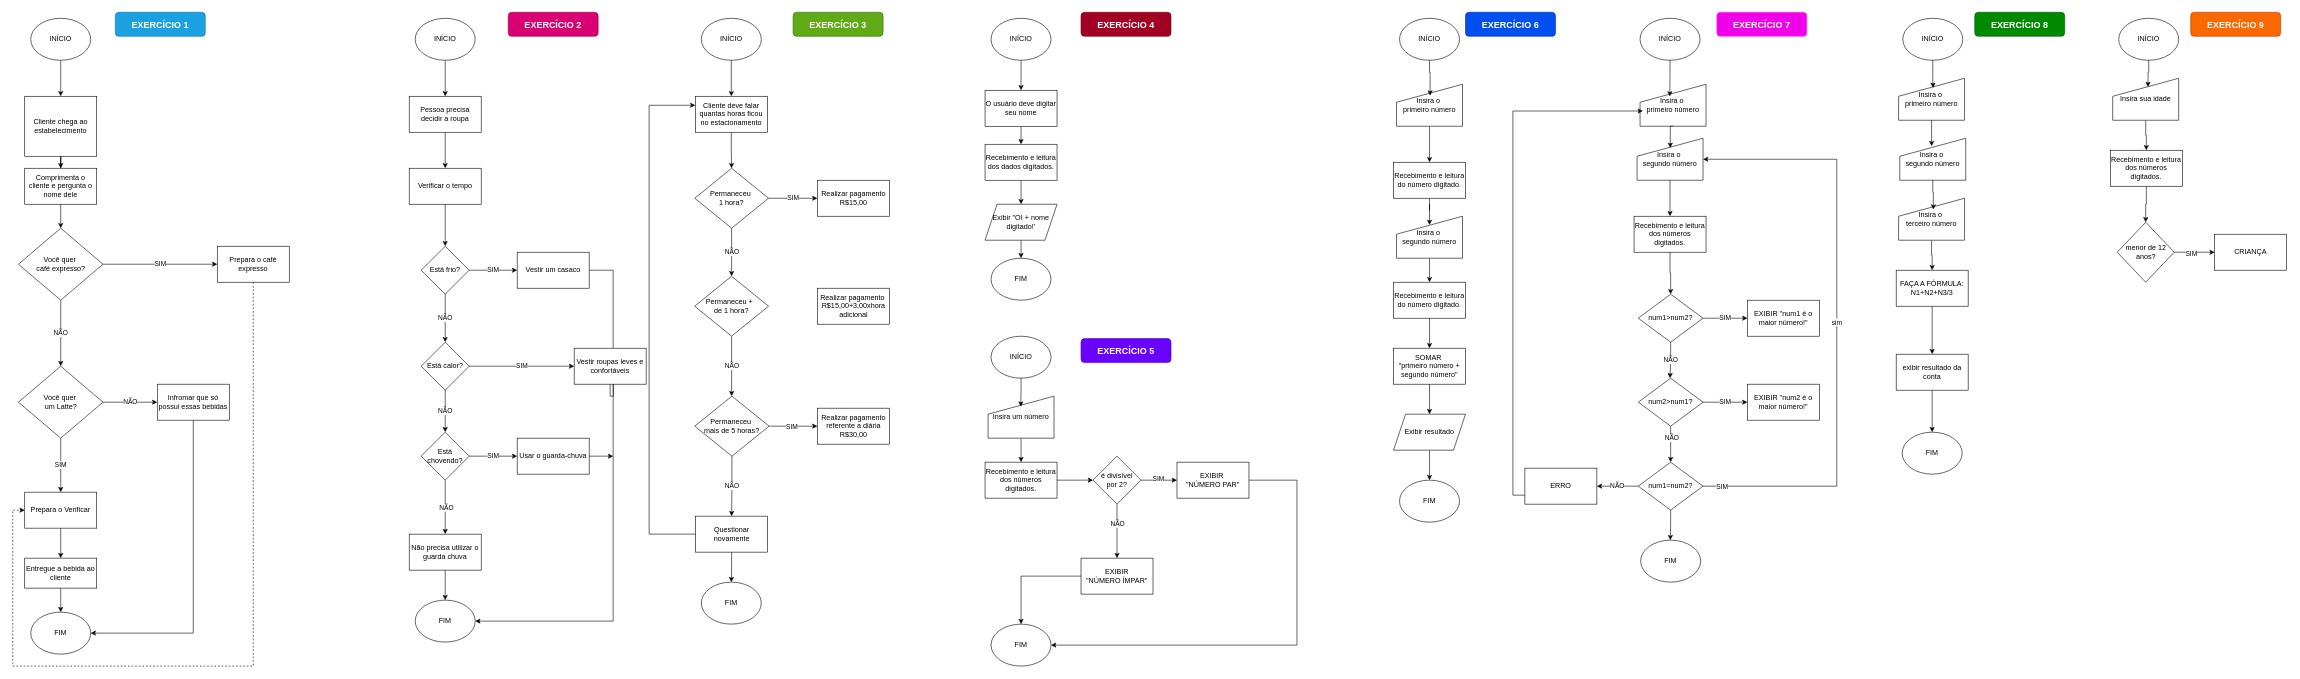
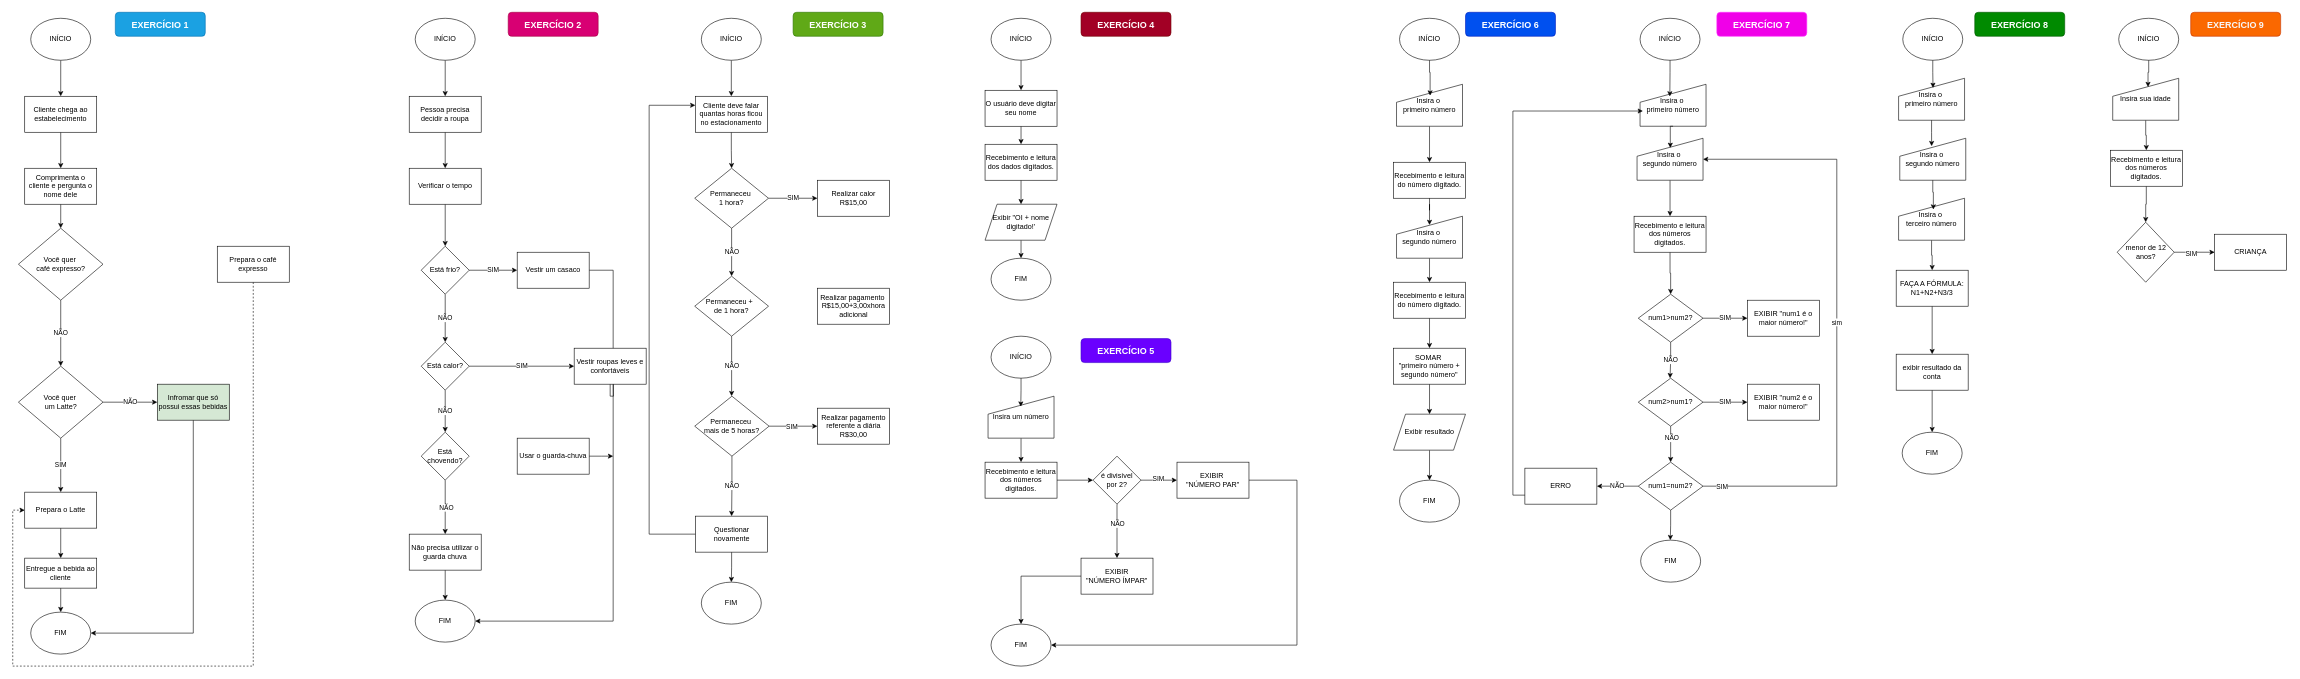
- <mxCell id="5" value="Cliente chega ao estabelecimento" style="rounded=0;whiteSpace=wrap;html=1;" vertex="1" parent="1"><mxGeometry x="40" y="160" width="120" height="100" as="geometry" /></mxCell>
+ <mxCell id="5" value="Cliente chega ao estabelecimento" style="rounded=0;whiteSpace=wrap;html=1;" vertex="1" parent="1"><mxGeometry x="40" y="160" width="120" height="60" as="geometry" /></mxCell>
- <mxCell id="57" value="Realizar pagamento&lt;div&gt;R$15,00&lt;/div&gt;" style="whiteSpace=wrap;html=1;" vertex="1" parent="1"><mxGeometry x="1361.5" y="300" width="120" height="60" as="geometry" /></mxCell>
+ <mxCell id="57" value="Realizar calor&lt;div&gt;R$15,00&lt;/div&gt;" style="whiteSpace=wrap;html=1;" vertex="1" parent="1"><mxGeometry x="1361.5" y="300" width="120" height="60" as="geometry" /></mxCell>
- <mxCell id="8" value="SIM" style="edgeStyle=orthogonalEdgeStyle;rounded=0;orthogonalLoop=1;jettySize=auto;html=1;" edge="1" parent="1" source="10" target="12"><mxGeometry relative="1" as="geometry" /></mxCell>
- <mxCell id="22" value="Infromar que só possui essas bebidas" style="whiteSpace=wrap;html=1;" vertex="1" parent="1"><mxGeometry x="261" y="640" width="120" height="60" as="geometry" /></mxCell>
+ <mxCell id="22" value="Infromar que só possui essas bebidas" style="whiteSpace=wrap;html=1;fillColor=#d5e8d4;" vertex="1" parent="1"><mxGeometry x="261" y="640" width="120" height="60" as="geometry" /></mxCell>
- <mxCell id="42" value="SIM" style="edgeStyle=orthogonalEdgeStyle;rounded=0;orthogonalLoop=1;jettySize=auto;html=1;" edge="1" parent="1" source="43" target="47"><mxGeometry relative="1" as="geometry" /></mxCell>
- <mxCell id="17" value="Prepara o Verificar" style="whiteSpace=wrap;html=1;" vertex="1" parent="1"><mxGeometry x="40" y="820" width="120" height="60" as="geometry" /></mxCell>
+ <mxCell id="17" value="Prepara o Latte" style="whiteSpace=wrap;html=1;" vertex="1" parent="1"><mxGeometry x="40" y="820" width="120" height="60" as="geometry" /></mxCell>
